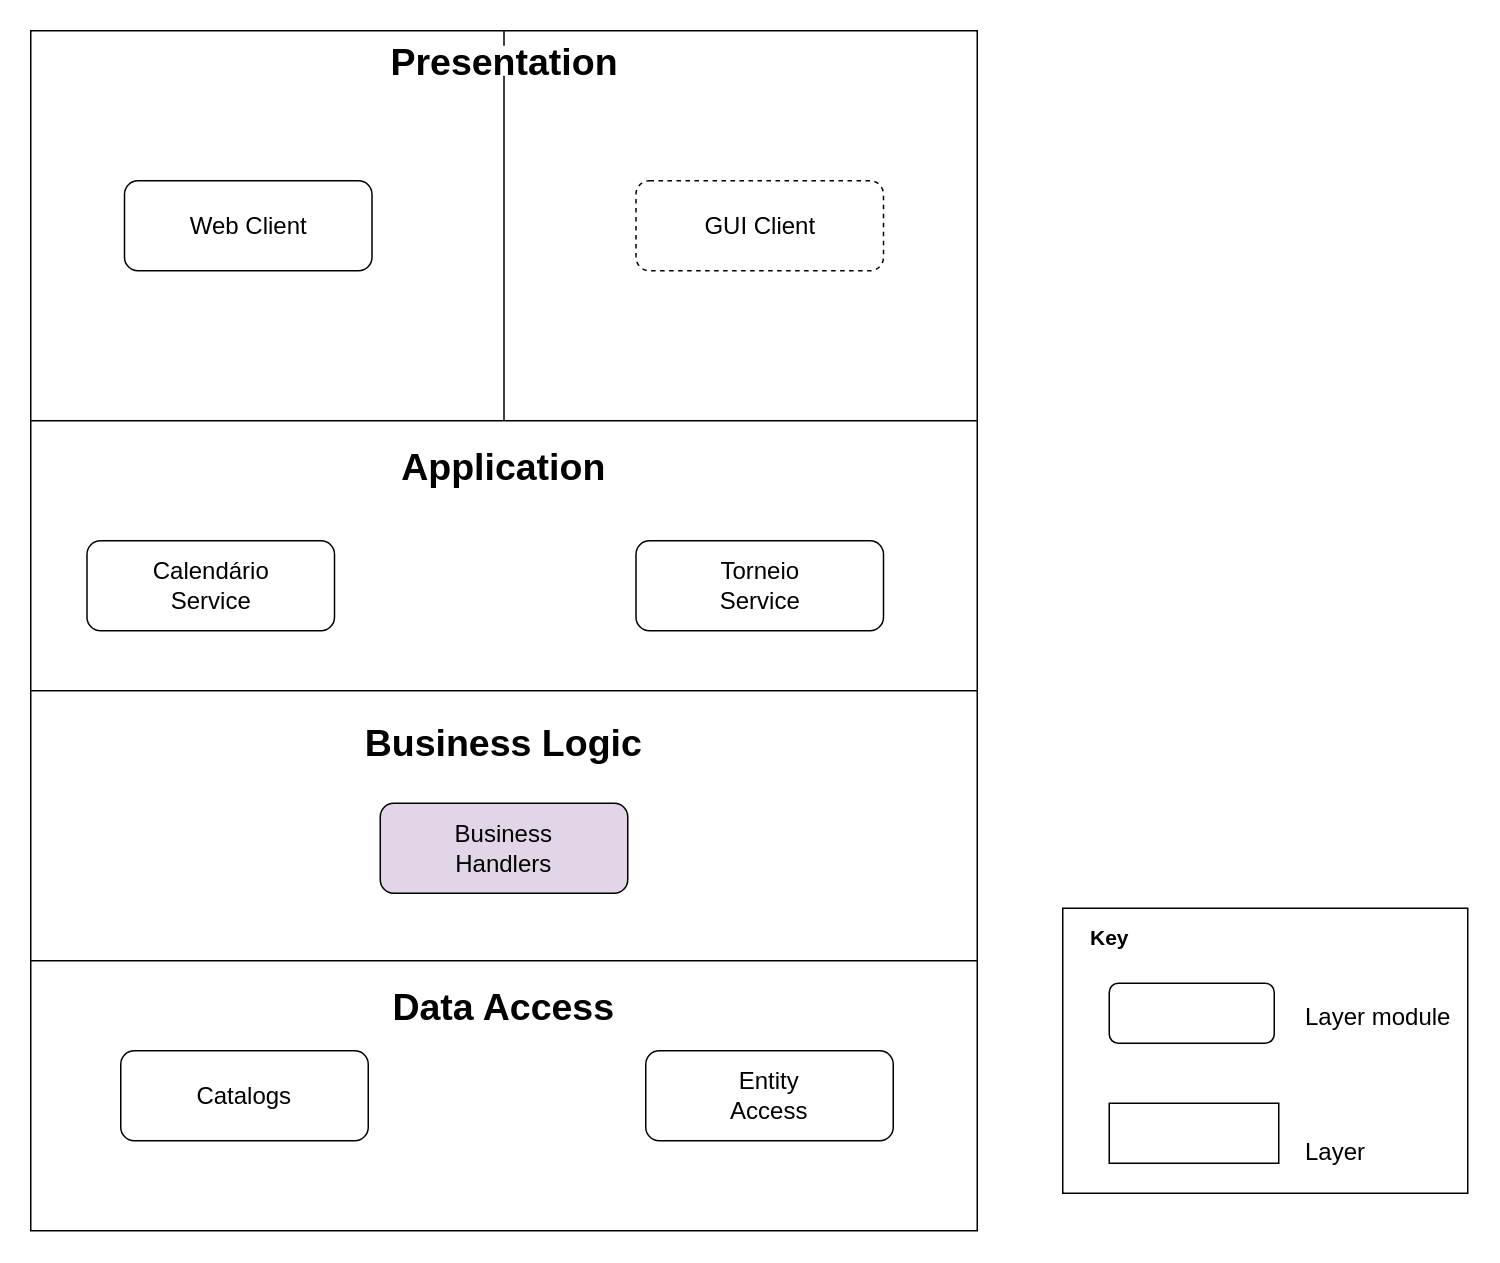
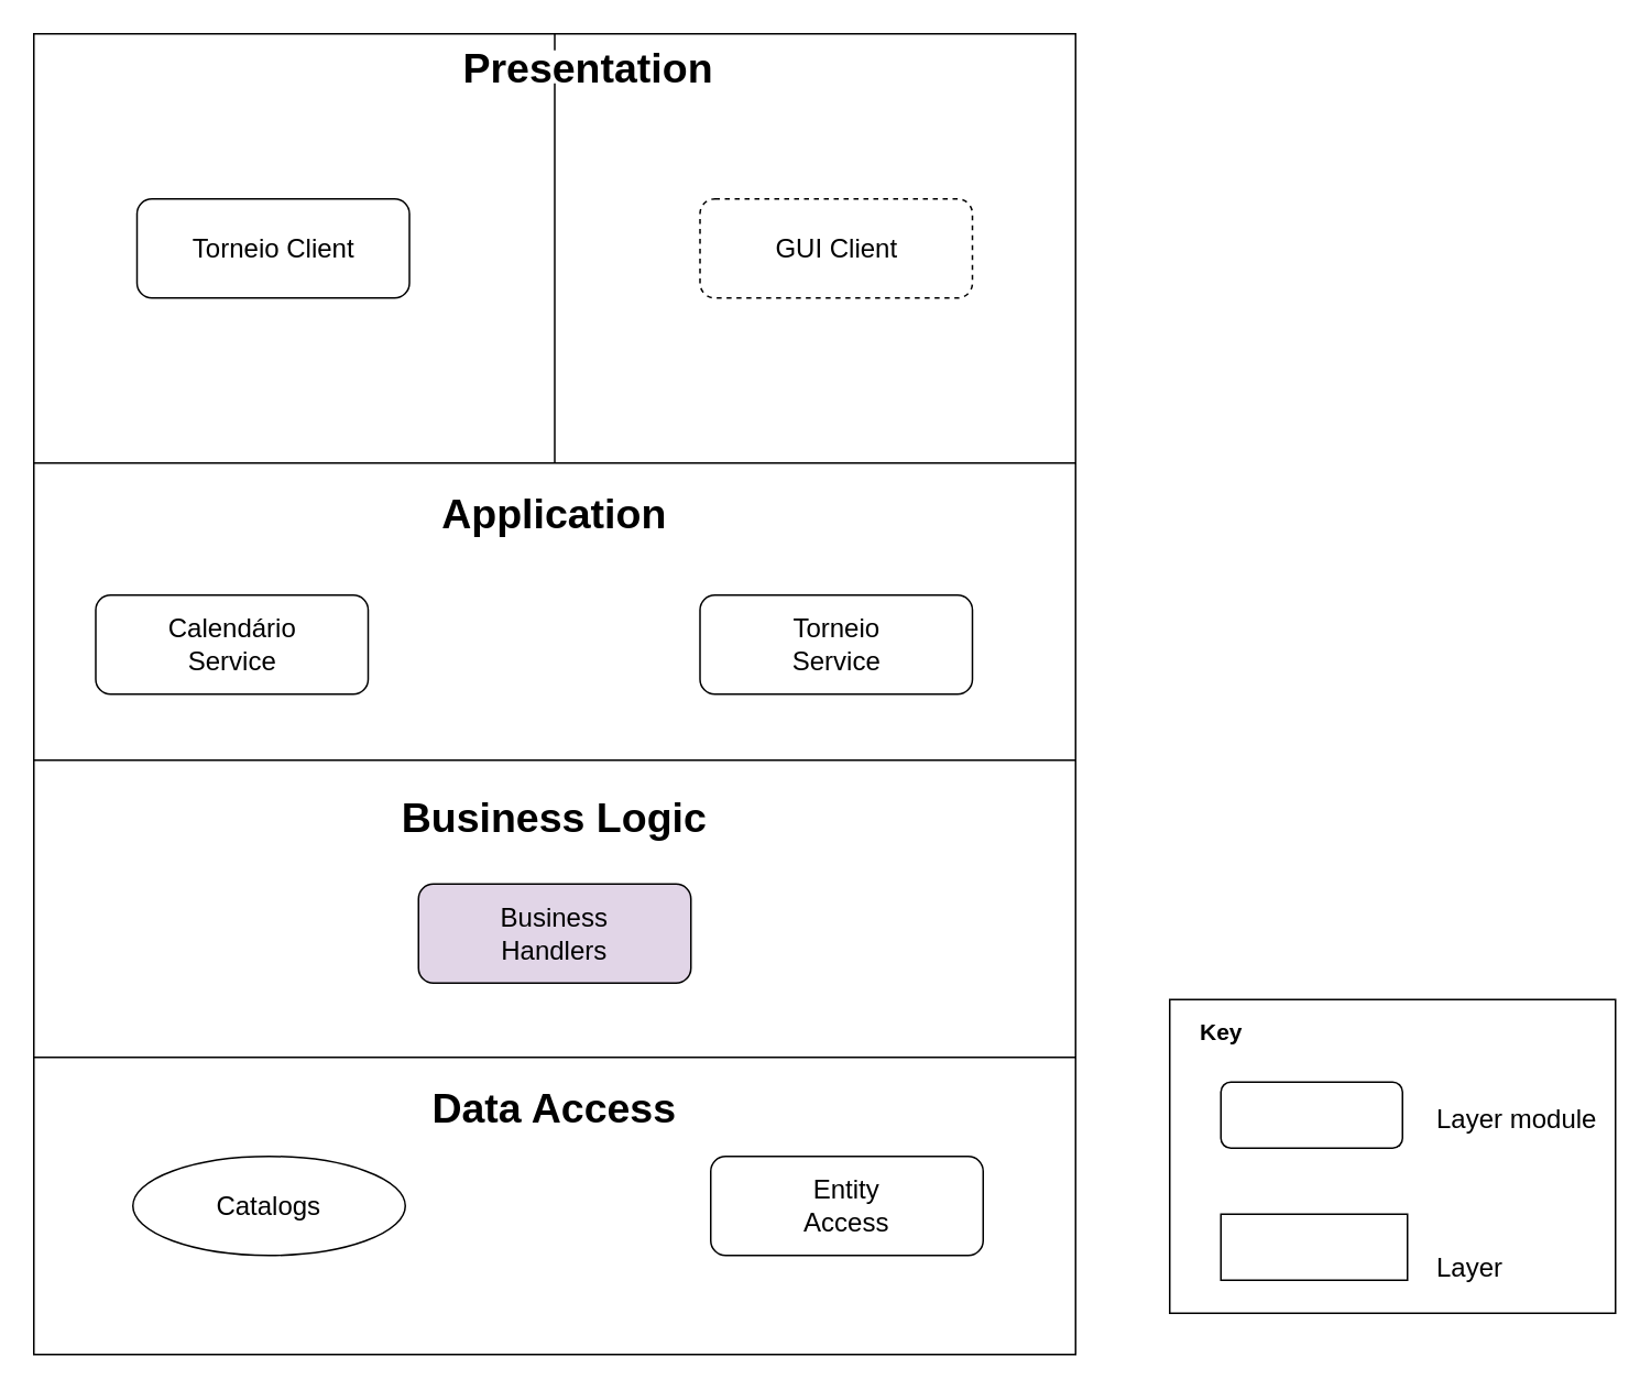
- <mxCell id="11" value="&lt;font style=&quot;font-size: 25px&quot;&gt;&lt;b&gt;Presentation&lt;/b&gt;&lt;/font&gt;" style="text;html=1;align=center;verticalAlign=middle;whiteSpace=wrap;rounded=0;fillColor=#ffffff;" parent="2" vertex="1"><mxGeometry x="227.5" y="10" width="176" height="20" as="geometry" /></mxCell>
+ <mxCell id="11" value="&lt;font style=&quot;font-size: 25px&quot;&gt;&lt;b&gt;Presentation&lt;/b&gt;&lt;/font&gt;" style="text;html=1;align=center;verticalAlign=middle;whiteSpace=wrap;rounded=0;fillColor=#ffffff;" parent="2" vertex="1"><mxGeometry x="247.5" y="10" width="176" height="20" as="geometry" /></mxCell>
- <mxCell id="5" value="&lt;span style=&quot;font-size: 16px&quot;&gt;Web Client&lt;/span&gt;" style="rounded=1;whiteSpace=wrap;html=1;" parent="2" vertex="1"><mxGeometry x="62.5" y="100" width="165" height="60" as="geometry" /></mxCell>
+ <mxCell id="5" value="&lt;span style=&quot;font-size: 16px&quot;&gt;Torneio Client&lt;/span&gt;" style="rounded=1;whiteSpace=wrap;html=1;" parent="2" vertex="1"><mxGeometry x="62.5" y="100" width="165" height="60" as="geometry" /></mxCell>
- <mxCell id="17" value="&lt;font style=&quot;font-size: 16px&quot;&gt;Catalogs&lt;/font&gt;" style="rounded=1;whiteSpace=wrap;html=1;" parent="1" vertex="1"><mxGeometry x="80" y="700" width="165" height="60" as="geometry" /></mxCell>
+ <mxCell id="17" value="&lt;font style=&quot;font-size: 16px&quot;&gt;Catalogs&lt;/font&gt;" style="ellipse;whiteSpace=wrap;html=1;" parent="1" vertex="1"><mxGeometry x="80" y="700" width="165" height="60" as="geometry" /></mxCell>
